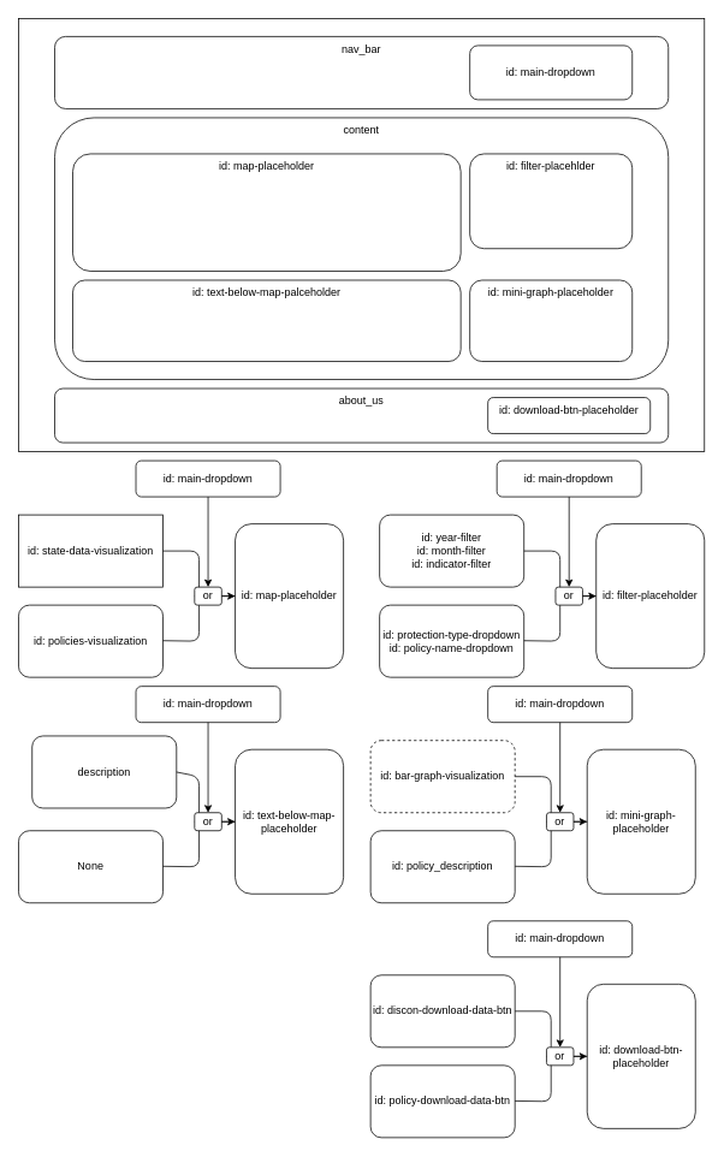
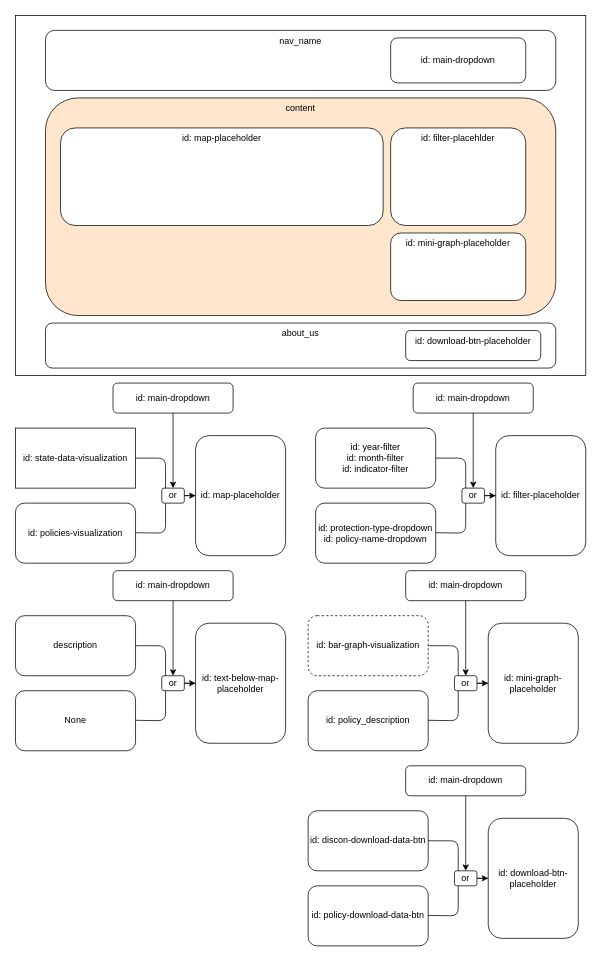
- <mxCell id="3" value="nav_bar" style="rounded=1;whiteSpace=wrap;html=1;verticalAlign=top;" parent="1" vertex="1"><mxGeometry x="60" y="40" width="680" height="80" as="geometry" /></mxCell>
+ <mxCell id="3" value="nav_name" style="rounded=1;whiteSpace=wrap;html=1;verticalAlign=top;" parent="1" vertex="1"><mxGeometry x="60" y="40" width="680" height="80" as="geometry" /></mxCell>
- <mxCell id="5" value="content" style="rounded=1;whiteSpace=wrap;html=1;verticalAlign=top;" parent="1" vertex="1"><mxGeometry x="60" y="130" width="680" height="290" as="geometry" /></mxCell>
+ <mxCell id="5" value="content" style="rounded=1;whiteSpace=wrap;html=1;verticalAlign=top;fillColor=#ffe6cc;" parent="1" vertex="1"><mxGeometry x="60" y="130" width="680" height="290" as="geometry" /></mxCell>
- <mxCell id="9" value="id: filter-placehlder" style="rounded=1;whiteSpace=wrap;html=1;verticalAlign=top;" parent="1" vertex="1"><mxGeometry x="520" y="170" width="180" height="105" as="geometry" /></mxCell>
+ <mxCell id="9" value="id: filter-placehlder" style="rounded=1;whiteSpace=wrap;html=1;verticalAlign=top;" parent="1" vertex="1"><mxGeometry x="520" y="170" width="180" height="130" as="geometry" /></mxCell>
- <mxCell id="8" value="id: text-below-map-palceholder" style="rounded=1;whiteSpace=wrap;html=1;verticalAlign=top;" parent="1" vertex="1"><mxGeometry x="80" y="310" width="430" height="90" as="geometry" /></mxCell>
- <mxCell id="31" value="description" style="rounded=1;whiteSpace=wrap;html=1;" vertex="1" parent="1"><mxGeometry x="35" y="815" width="160" height="80" as="geometry" /></mxCell>
+ <mxCell id="31" value="description" style="rounded=1;whiteSpace=wrap;html=1;" vertex="1" parent="1"><mxGeometry x="20" y="820" width="160" height="80" as="geometry" /></mxCell>
